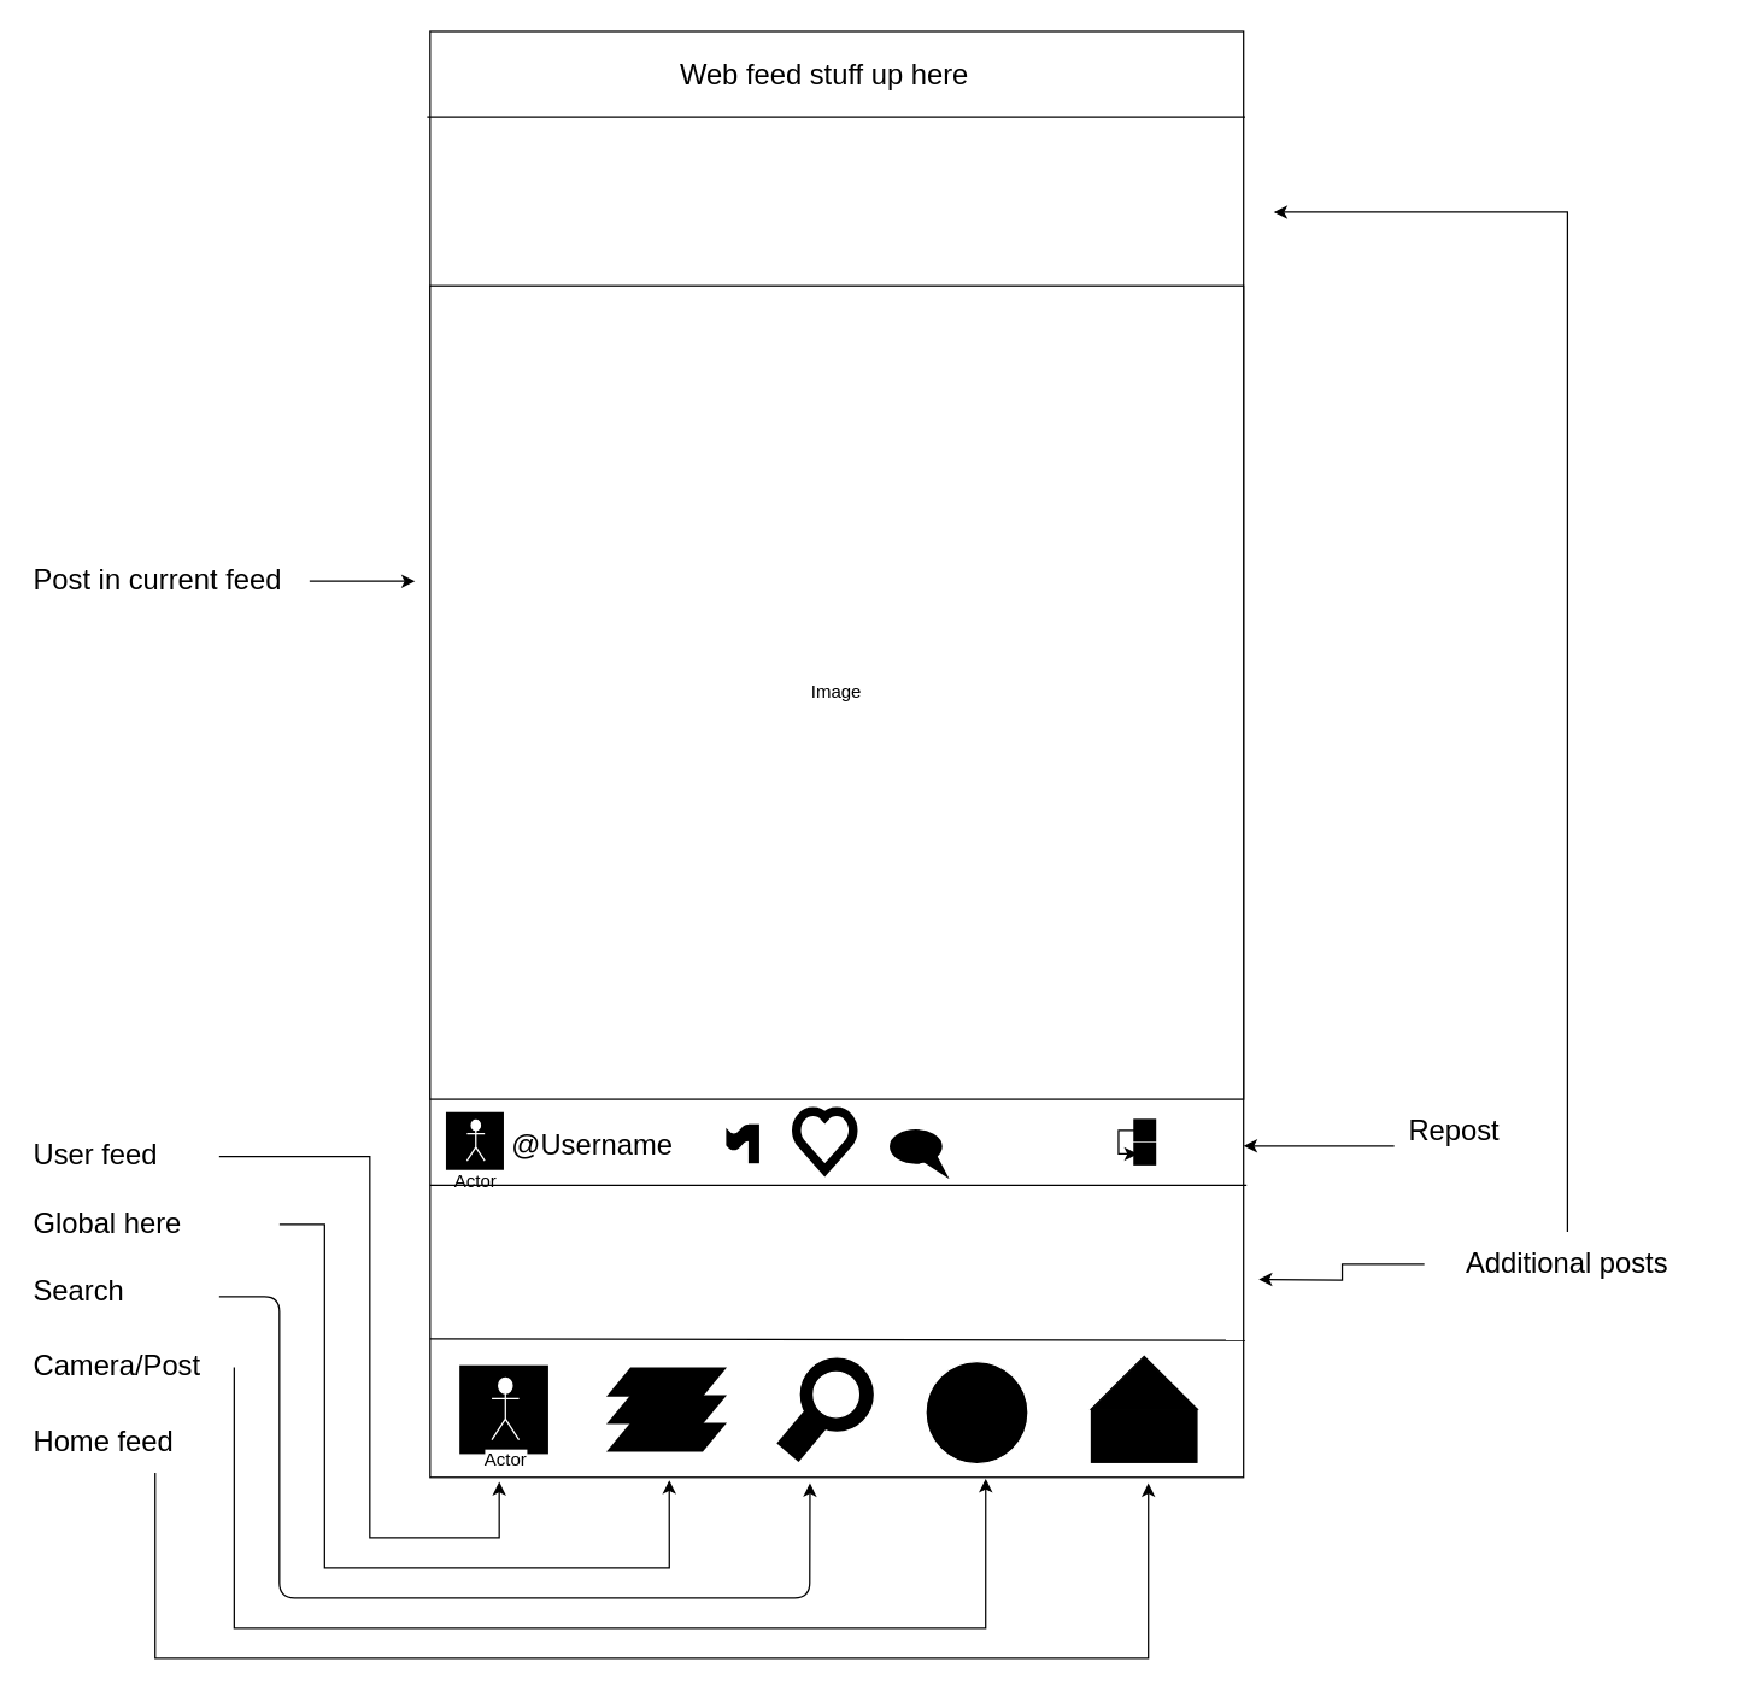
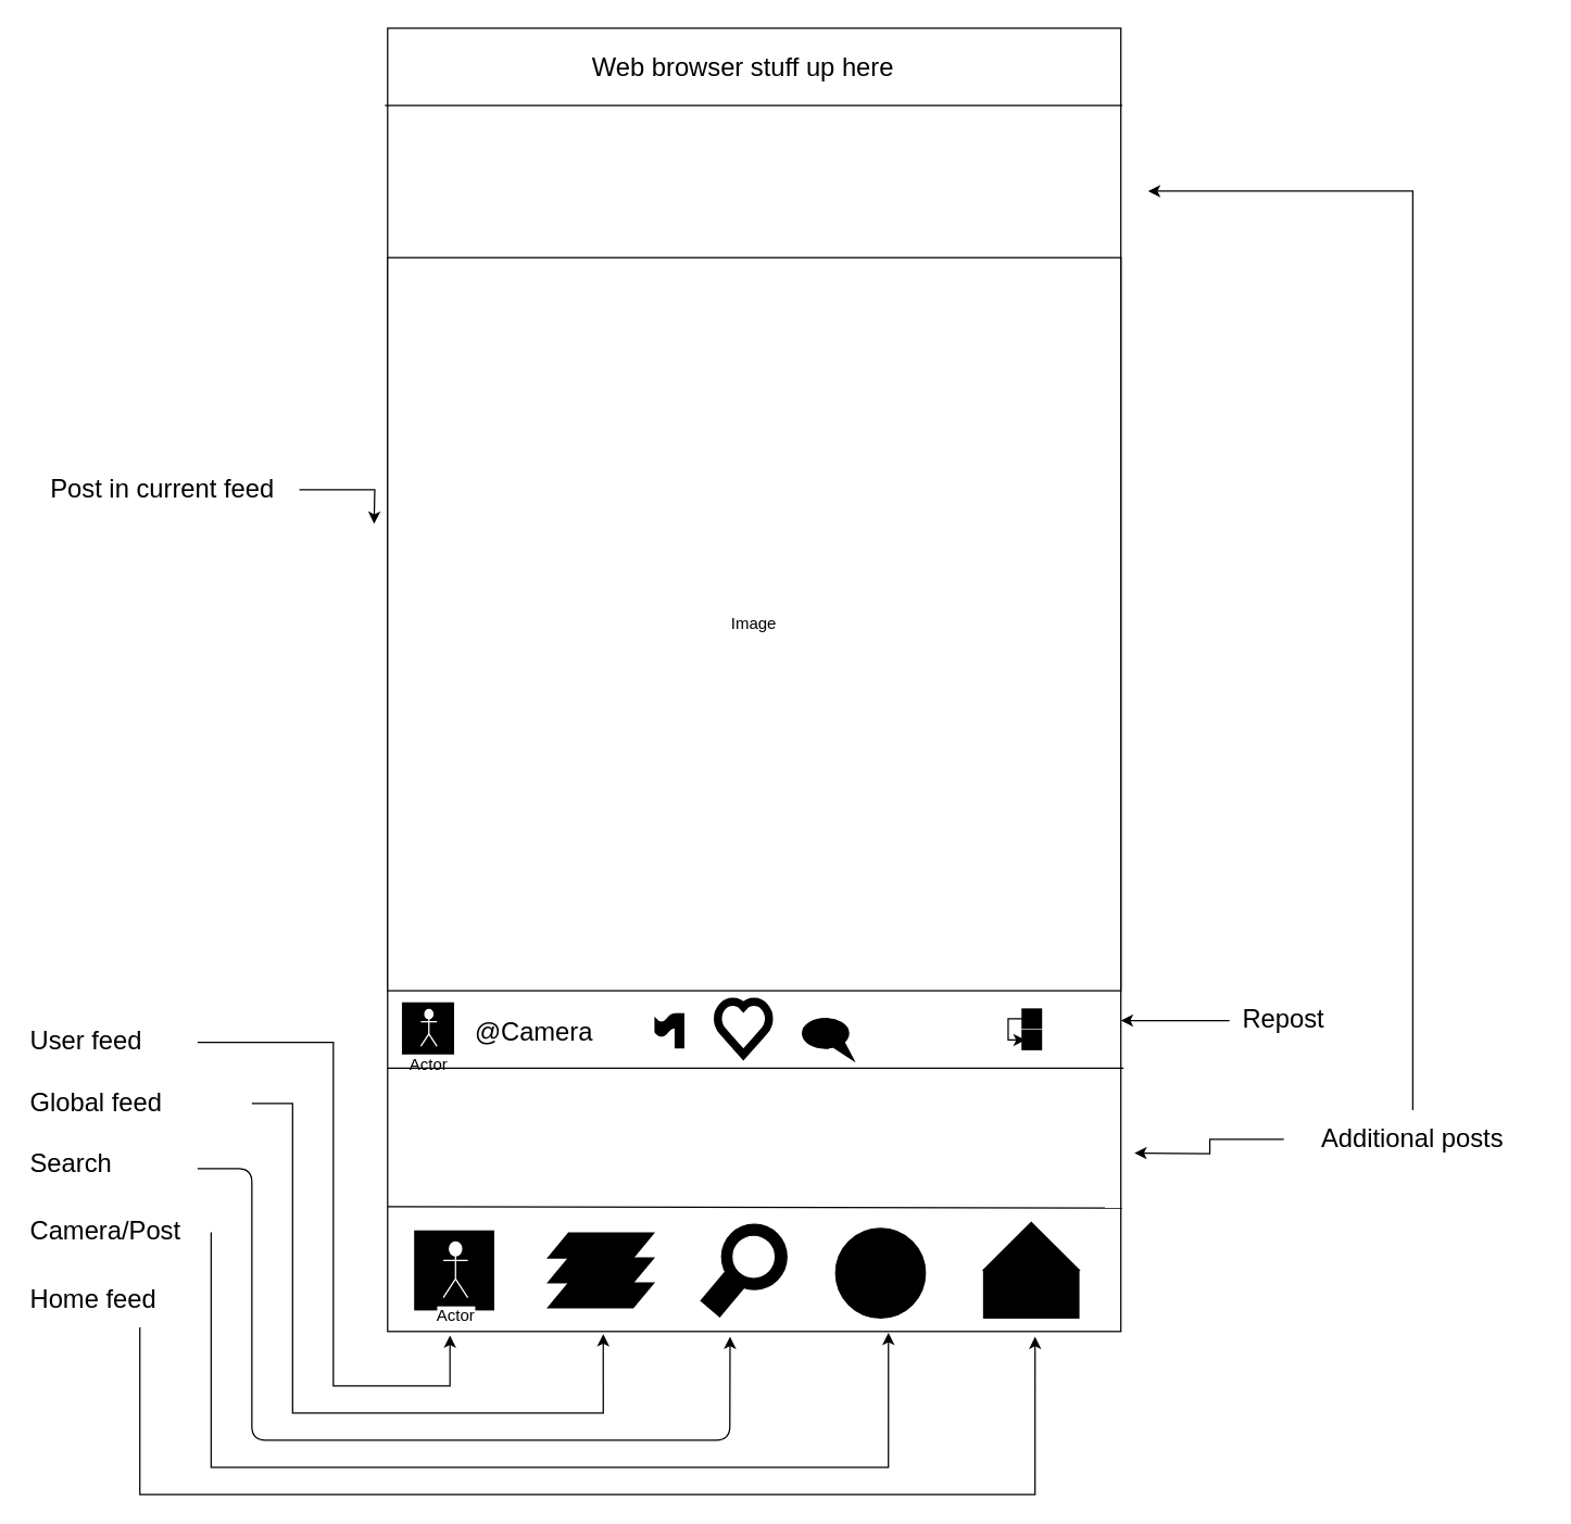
- <mxCell id="35" value="Web feed stuff up here" style="text;html=1;strokeColor=none;fillColor=none;align=center;verticalAlign=middle;whiteSpace=wrap;rounded=0;fontSize=19;" vertex="1" parent="1"><mxGeometry x="415" y="30" width="264" height="40" as="geometry" /></mxCell>
+ <mxCell id="35" value="Web browser stuff up here" style="text;html=1;strokeColor=none;fillColor=none;align=center;verticalAlign=middle;whiteSpace=wrap;rounded=0;fontSize=19;" vertex="1" parent="1"><mxGeometry x="415" y="30" width="264" height="40" as="geometry" /></mxCell>
- <mxCell id="50" value="Post in current feed" style="text;html=1;strokeColor=none;fillColor=none;align=left;verticalAlign=middle;whiteSpace=wrap;rounded=0;fontSize=19;" vertex="1" parent="1"><mxGeometry x="20" y="370" width="185" height="30" as="geometry" /></mxCell>
+ <mxCell id="50" value="Post in current feed" style="text;html=1;strokeColor=none;fillColor=none;align=left;verticalAlign=middle;whiteSpace=wrap;rounded=0;fontSize=19;" vertex="1" parent="1"><mxGeometry x="35" y="345" width="185" height="30" as="geometry" /></mxCell>
- <mxCell id="58" value="Repost" style="text;html=1;strokeColor=none;fillColor=none;align=center;verticalAlign=middle;whiteSpace=wrap;rounded=0;fontSize=19;" vertex="1" parent="1"><mxGeometry x="925" y="741" width="80" height="20" as="geometry" /></mxCell>
+ <mxCell id="58" value="Repost" style="text;html=1;strokeColor=none;fillColor=none;align=center;verticalAlign=middle;whiteSpace=wrap;rounded=0;fontSize=19;" vertex="1" parent="1"><mxGeometry x="905" y="741" width="80" height="20" as="geometry" /></mxCell>
- <mxCell id="24" value="&lt;font style=&quot;font-size: 19px;&quot;&gt;@Username&lt;/font&gt;" style="text;html=1;strokeColor=none;fillColor=none;align=center;verticalAlign=middle;whiteSpace=wrap;rounded=0;fontSize=19;" vertex="1" parent="1"><mxGeometry x="341" y="743" width="104" height="33" as="geometry" /></mxCell>
+ <mxCell id="24" value="&lt;font style=&quot;font-size: 19px;&quot;&gt;@Camera&lt;/font&gt;" style="text;html=1;strokeColor=none;fillColor=none;align=center;verticalAlign=middle;whiteSpace=wrap;rounded=0;fontSize=19;" vertex="1" parent="1"><mxGeometry x="341" y="743" width="104" height="33" as="geometry" /></mxCell>
- <mxCell id="39" value="Global here" style="text;html=1;strokeColor=none;fillColor=none;align=left;verticalAlign=middle;whiteSpace=wrap;rounded=0;fontSize=19;" vertex="1" parent="1"><mxGeometry x="20" y="787" width="165" height="50" as="geometry" /></mxCell>
+ <mxCell id="39" value="Global feed" style="text;html=1;strokeColor=none;fillColor=none;align=left;verticalAlign=middle;whiteSpace=wrap;rounded=0;fontSize=19;" vertex="1" parent="1"><mxGeometry x="20" y="787" width="165" height="50" as="geometry" /></mxCell>
